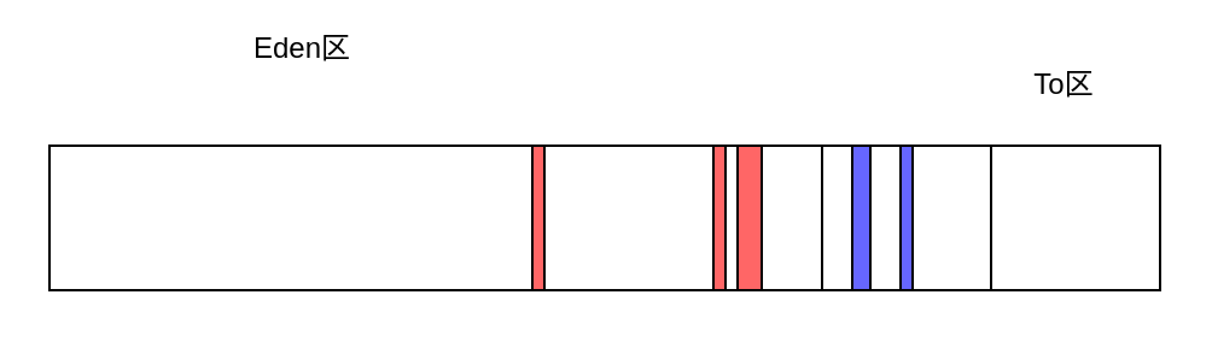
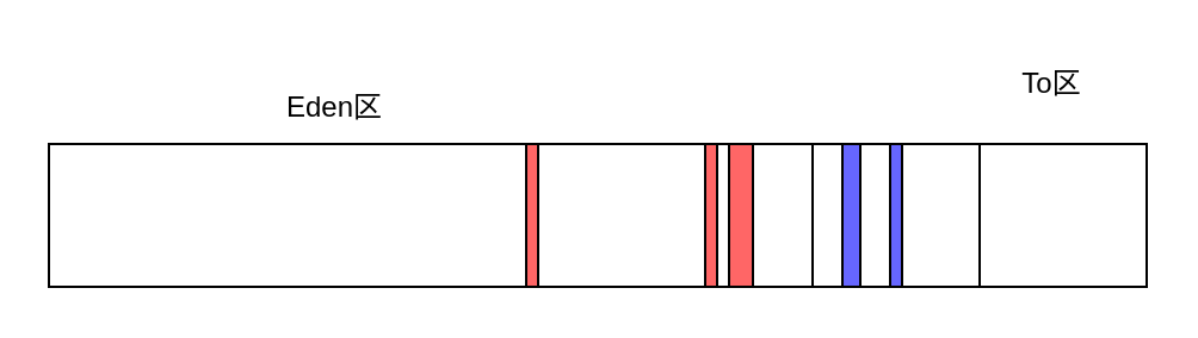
- <mxCell id="3" value="Eden区" style="text;html=1;strokeColor=none;fillColor=none;align=center;verticalAlign=middle;whiteSpace=wrap;rounded=0;fontColor=#000000;" parent="1" vertex="1"><mxGeometry x="95" y="5" width="60" height="30" as="geometry" /></mxCell>
+ <mxCell id="3" value="Eden区" style="text;html=1;strokeColor=none;fillColor=none;align=center;verticalAlign=middle;whiteSpace=wrap;rounded=0;fontColor=#000000;" parent="1" vertex="1"><mxGeometry x="110" y="30" width="60" height="30" as="geometry" /></mxCell>
